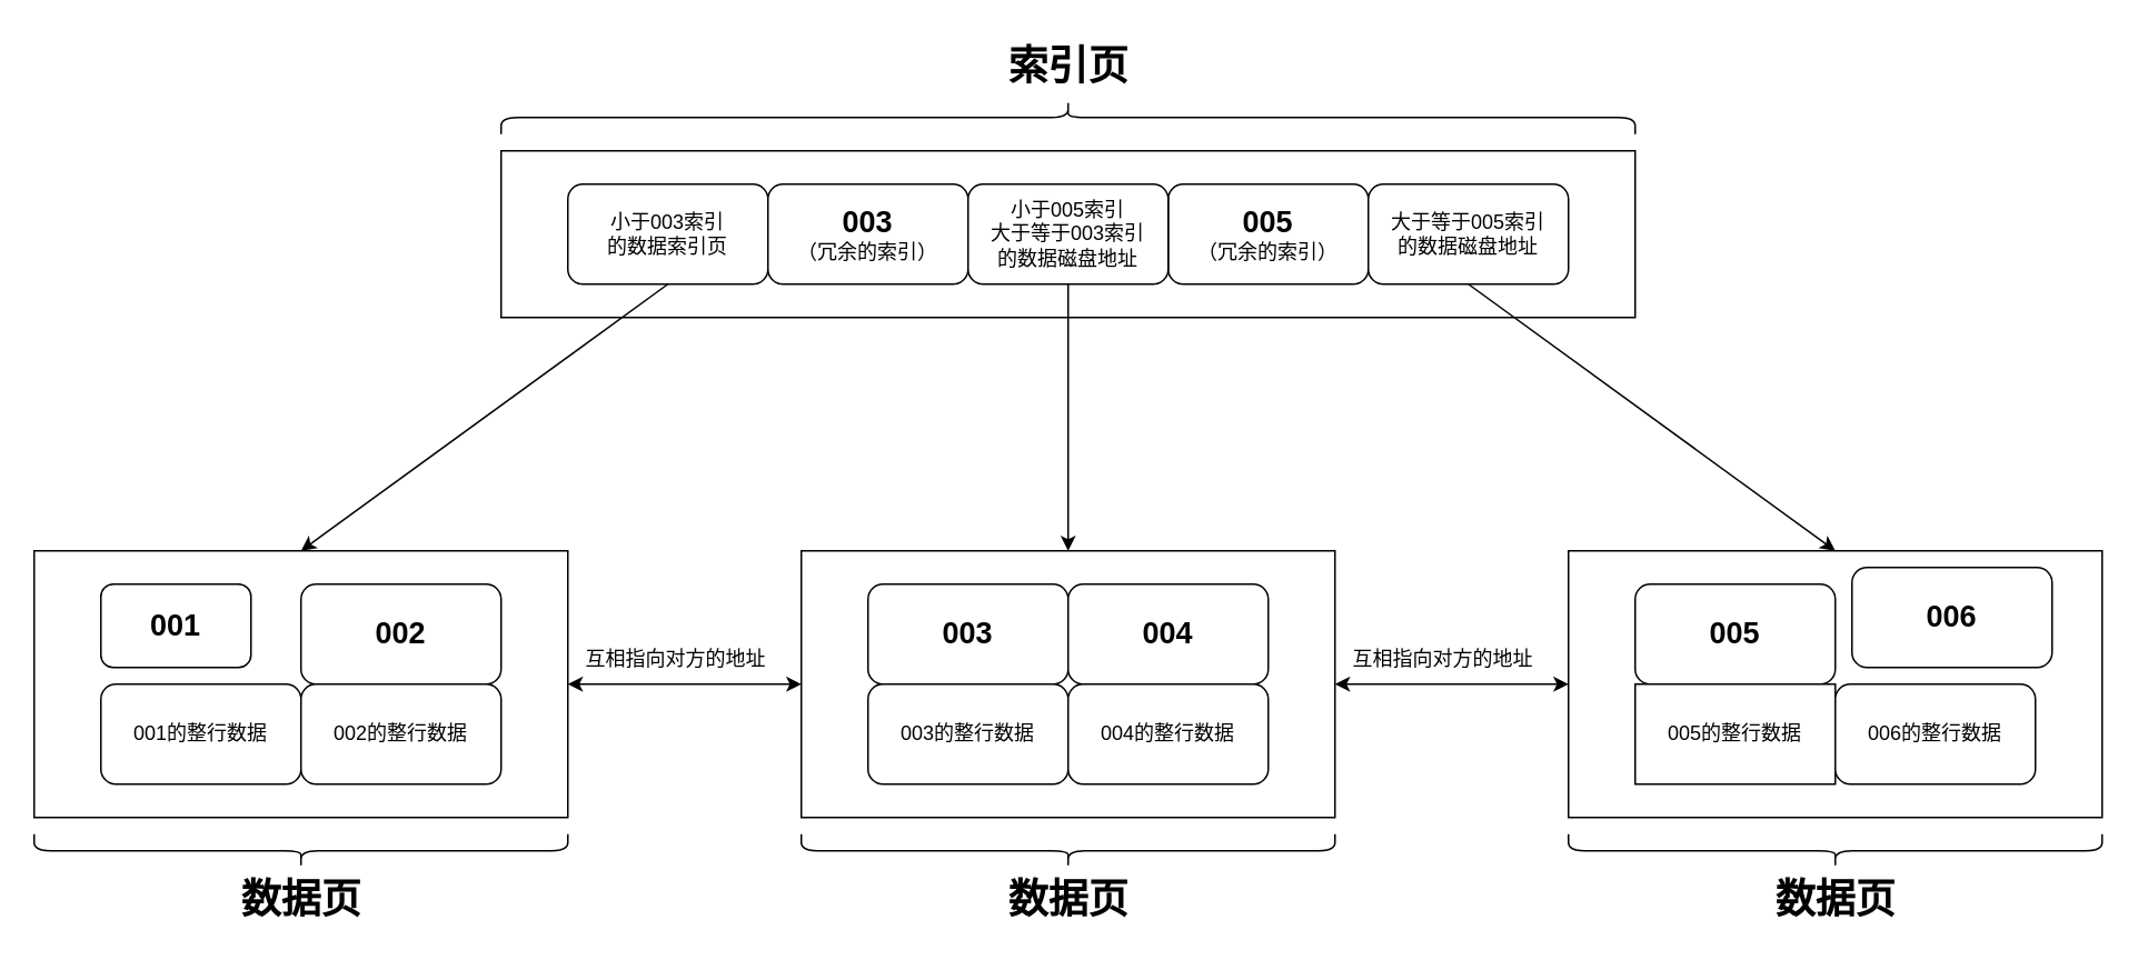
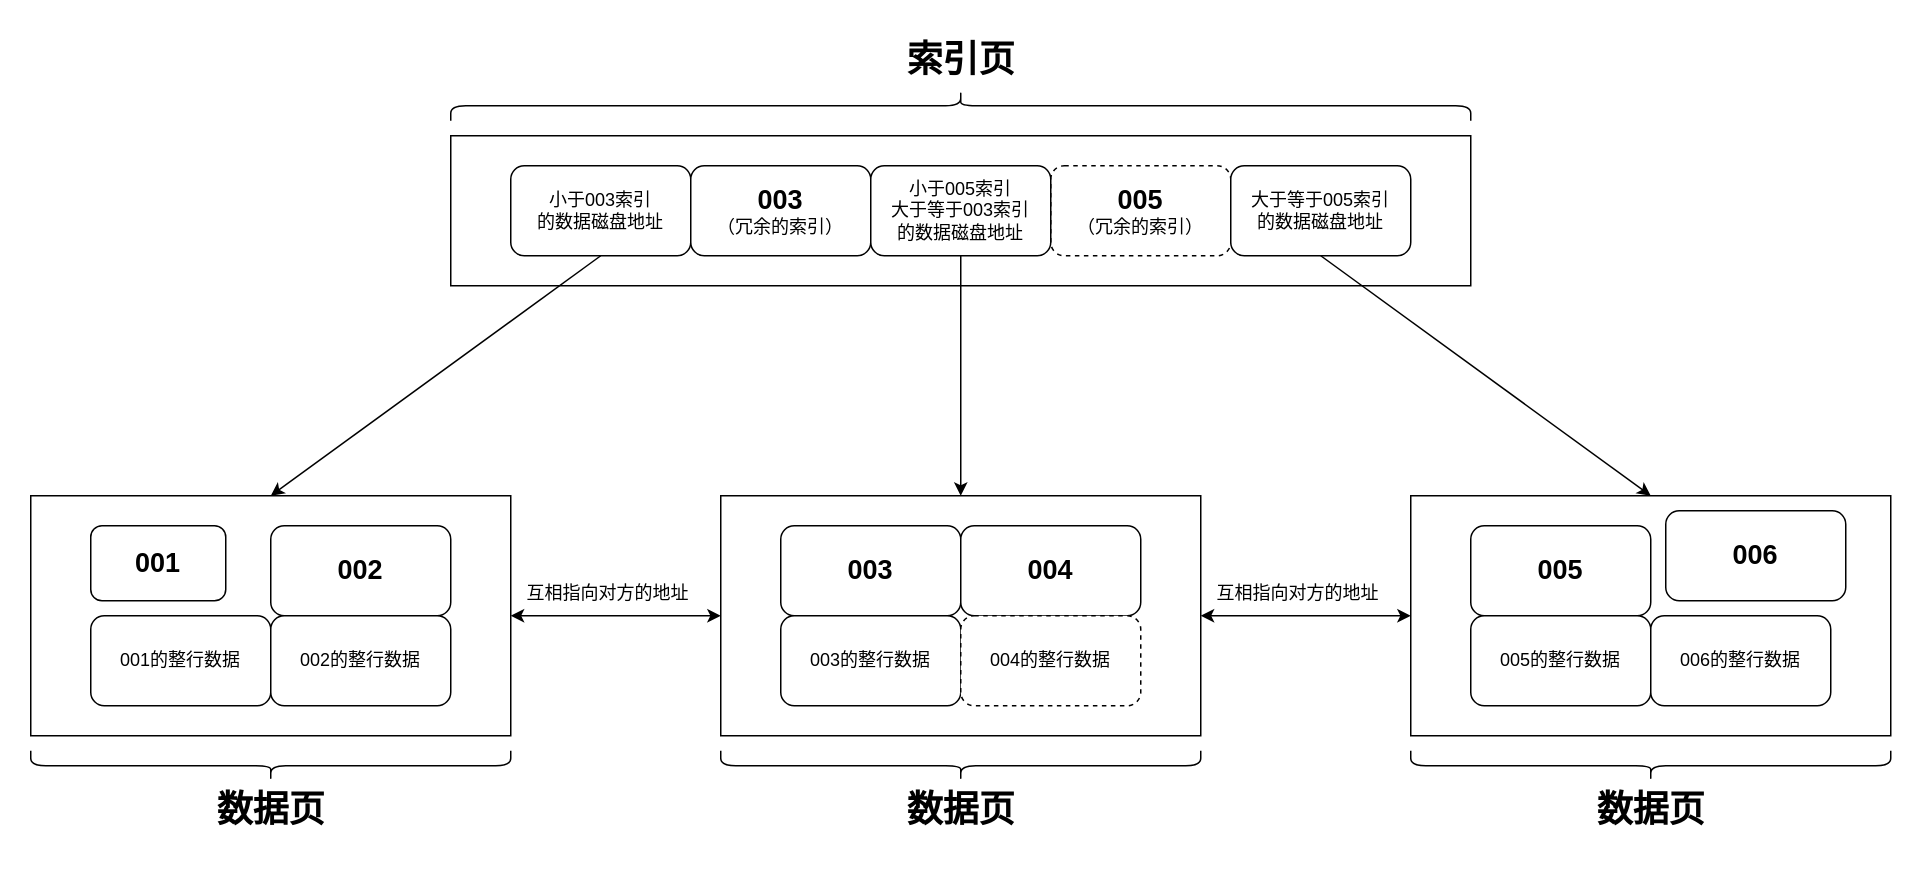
- <mxCell id="4" value="小于003索引&lt;div&gt;的数据&lt;span style=&quot;background-color: transparent; color: light-dark(rgb(0, 0, 0), rgb(255, 255, 255));&quot;&gt;索引页&lt;/span&gt;&lt;/div&gt;" style="rounded=1;whiteSpace=wrap;html=1;" vertex="1" parent="1"><mxGeometry x="340" y="110" width="120" height="60" as="geometry" /></mxCell>
+ <mxCell id="4" value="小于003索引&lt;div&gt;的数据&lt;span style=&quot;background-color: transparent; color: light-dark(rgb(0, 0, 0), rgb(255, 255, 255));&quot;&gt;磁盘地址&lt;/span&gt;&lt;/div&gt;" style="rounded=1;whiteSpace=wrap;html=1;" vertex="1" parent="1"><mxGeometry x="340" y="110" width="120" height="60" as="geometry" /></mxCell>
- <mxCell id="6" value="&lt;b&gt;&lt;font style=&quot;font-size: 18px;&quot;&gt;005&lt;/font&gt;&lt;/b&gt;&lt;div&gt;（&lt;span style=&quot;background-color: transparent; color: light-dark(rgb(0, 0, 0), rgb(255, 255, 255));&quot;&gt;冗余的索引&lt;/span&gt;&lt;span style=&quot;background-color: transparent; color: light-dark(rgb(0, 0, 0), rgb(255, 255, 255));&quot;&gt;）&lt;/span&gt;&lt;/div&gt;" style="rounded=1;whiteSpace=wrap;html=1;" vertex="1" parent="1"><mxGeometry x="700" y="110" width="120" height="60" as="geometry" /></mxCell>
+ <mxCell id="6" value="&lt;b&gt;&lt;font style=&quot;font-size: 18px;&quot;&gt;005&lt;/font&gt;&lt;/b&gt;&lt;div&gt;（&lt;span style=&quot;background-color: transparent; color: light-dark(rgb(0, 0, 0), rgb(255, 255, 255));&quot;&gt;冗余的索引&lt;/span&gt;&lt;span style=&quot;background-color: transparent; color: light-dark(rgb(0, 0, 0), rgb(255, 255, 255));&quot;&gt;）&lt;/span&gt;&lt;/div&gt;" style="rounded=1;whiteSpace=wrap;html=1;dashed=1;" vertex="1" parent="1"><mxGeometry x="700" y="110" width="120" height="60" as="geometry" /></mxCell>
- <mxCell id="27" value="004的整行数据" style="rounded=1;whiteSpace=wrap;html=1;" vertex="1" parent="1"><mxGeometry x="640" y="410" width="120" height="60" as="geometry" /></mxCell>
+ <mxCell id="27" value="004的整行数据" style="rounded=1;whiteSpace=wrap;html=1;dashed=1;" vertex="1" parent="1"><mxGeometry x="640" y="410" width="120" height="60" as="geometry" /></mxCell>
- <mxCell id="21" value="005的整行数据" style="whiteSpace=wrap;html=1;rounded=0;" vertex="1" parent="1"><mxGeometry x="980" y="410" width="120" height="60" as="geometry" /></mxCell>
+ <mxCell id="21" value="005的整行数据" style="rounded=1;whiteSpace=wrap;html=1;" vertex="1" parent="1"><mxGeometry x="980" y="410" width="120" height="60" as="geometry" /></mxCell>
